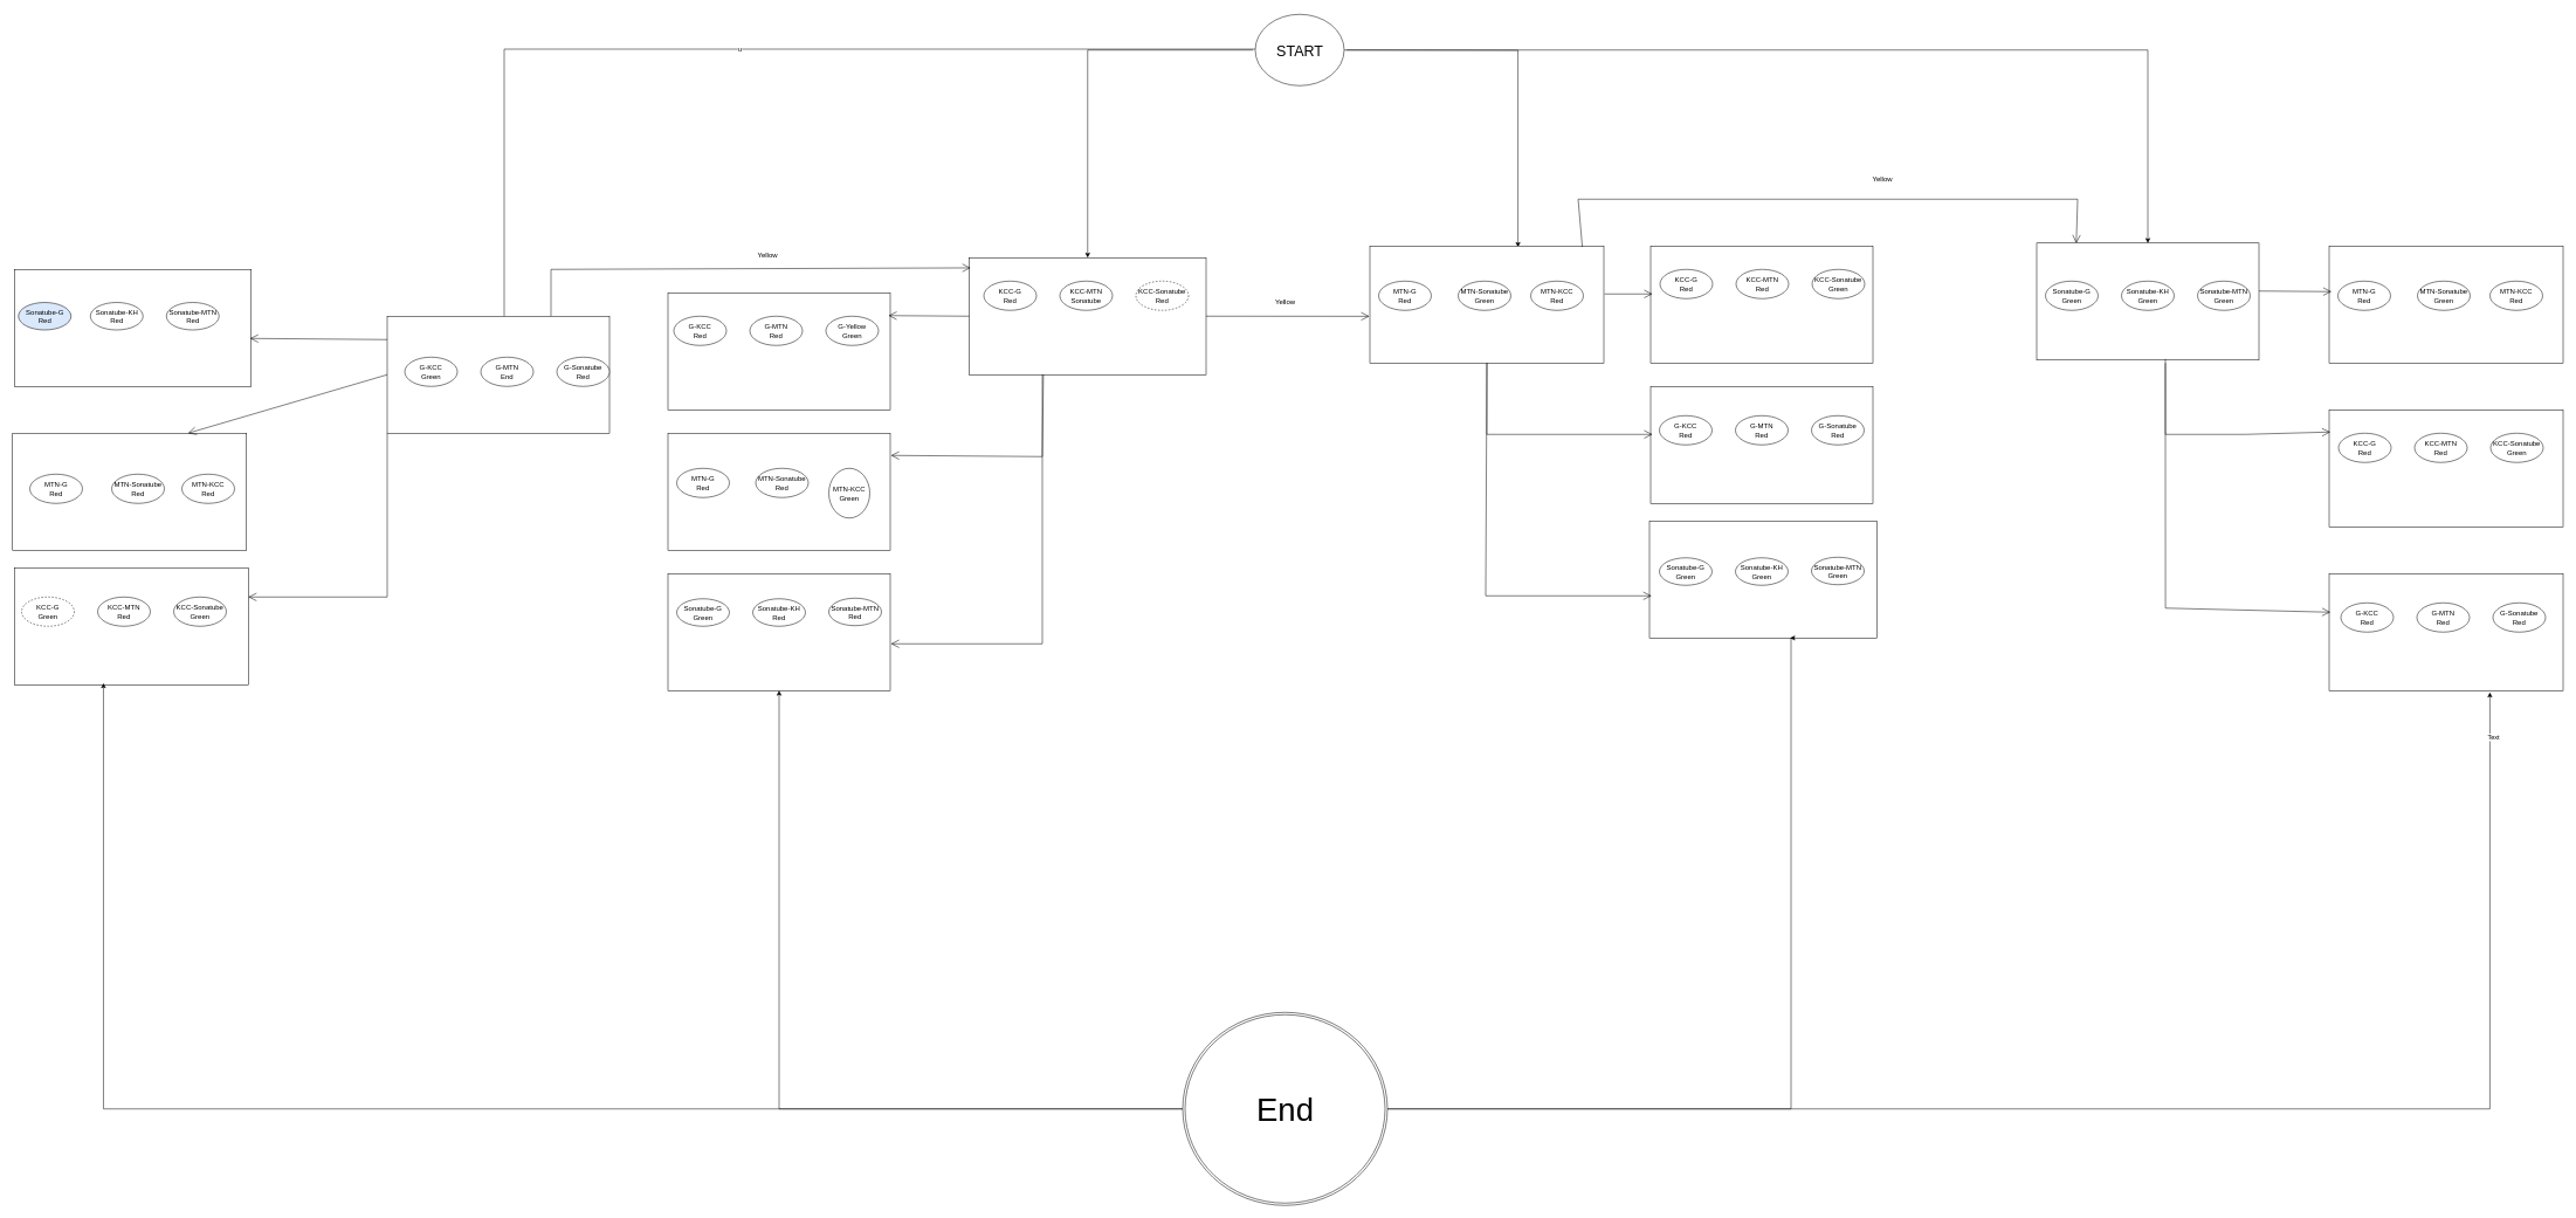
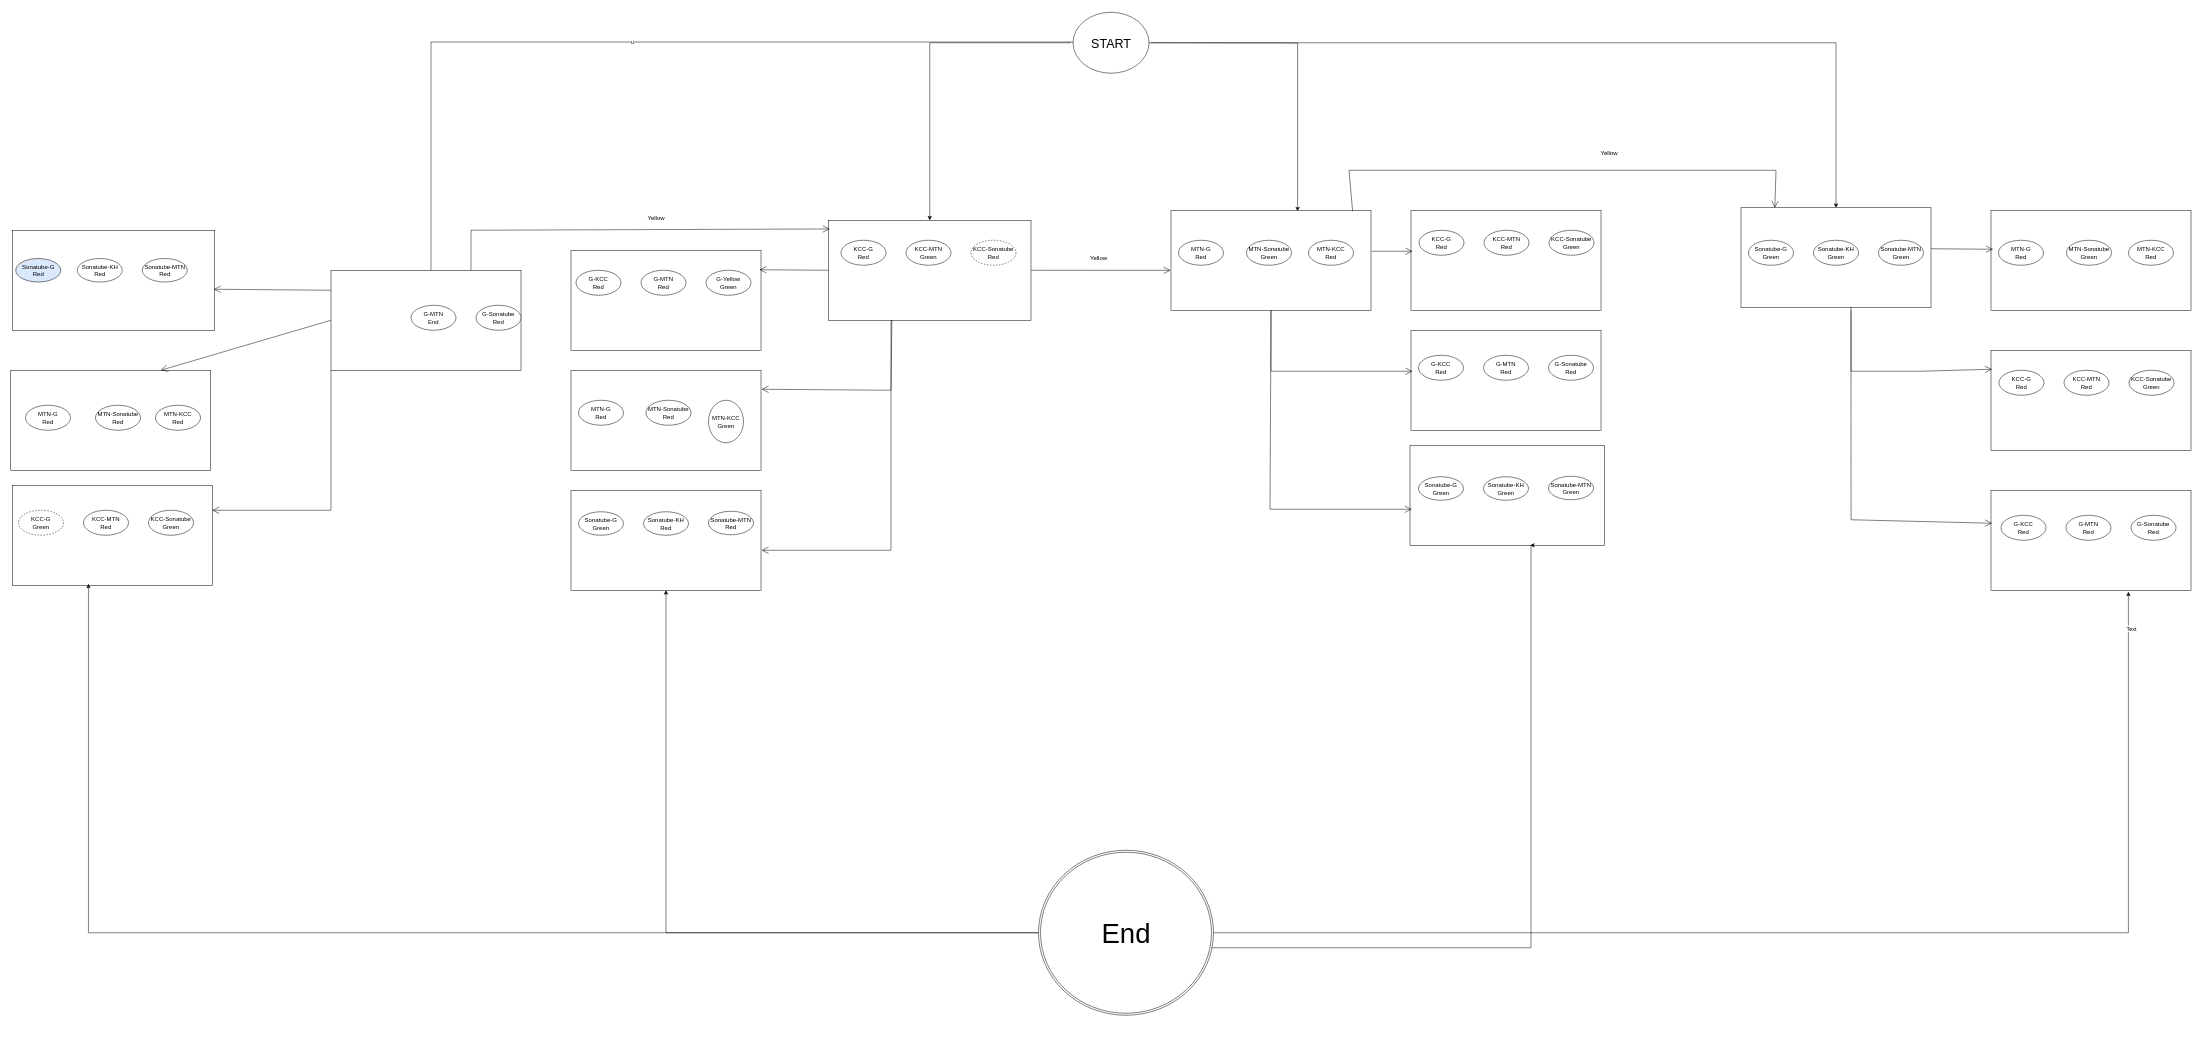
- <mxCell id="12" value="KCC-MTN&lt;br&gt;Sonatube" style="ellipse;whiteSpace=wrap;html=1;container=1;" vertex="1" parent="10"><mxGeometry x="130" width="90" height="50" as="geometry" /></mxCell>
+ <mxCell id="12" value="KCC-MTN&lt;br&gt;Green" style="ellipse;whiteSpace=wrap;html=1;container=1;" vertex="1" parent="10"><mxGeometry x="130" width="90" height="50" as="geometry" /></mxCell>
- <mxCell id="42" value="G-KCC&lt;br&gt;Green" style="ellipse;whiteSpace=wrap;html=1;" vertex="1" parent="1"><mxGeometry x="691" y="610" width="90" height="50" as="geometry" /></mxCell>
- <mxCell id="96" value="&lt;font style=&quot;font-size: 55px;&quot;&gt;End&lt;/font&gt;" style="ellipse;html=1;shape=endState;" vertex="1" parent="1"><mxGeometry x="2021" y="1730" width="350" height="330" as="geometry" /></mxCell>
+ <mxCell id="96" value="&lt;font style=&quot;font-size: 55px;&quot;&gt;End&lt;/font&gt;" style="ellipse;html=1;shape=endState;" vertex="1" parent="1"><mxGeometry x="2076" y="1700" width="350" height="330" as="geometry" /></mxCell>
